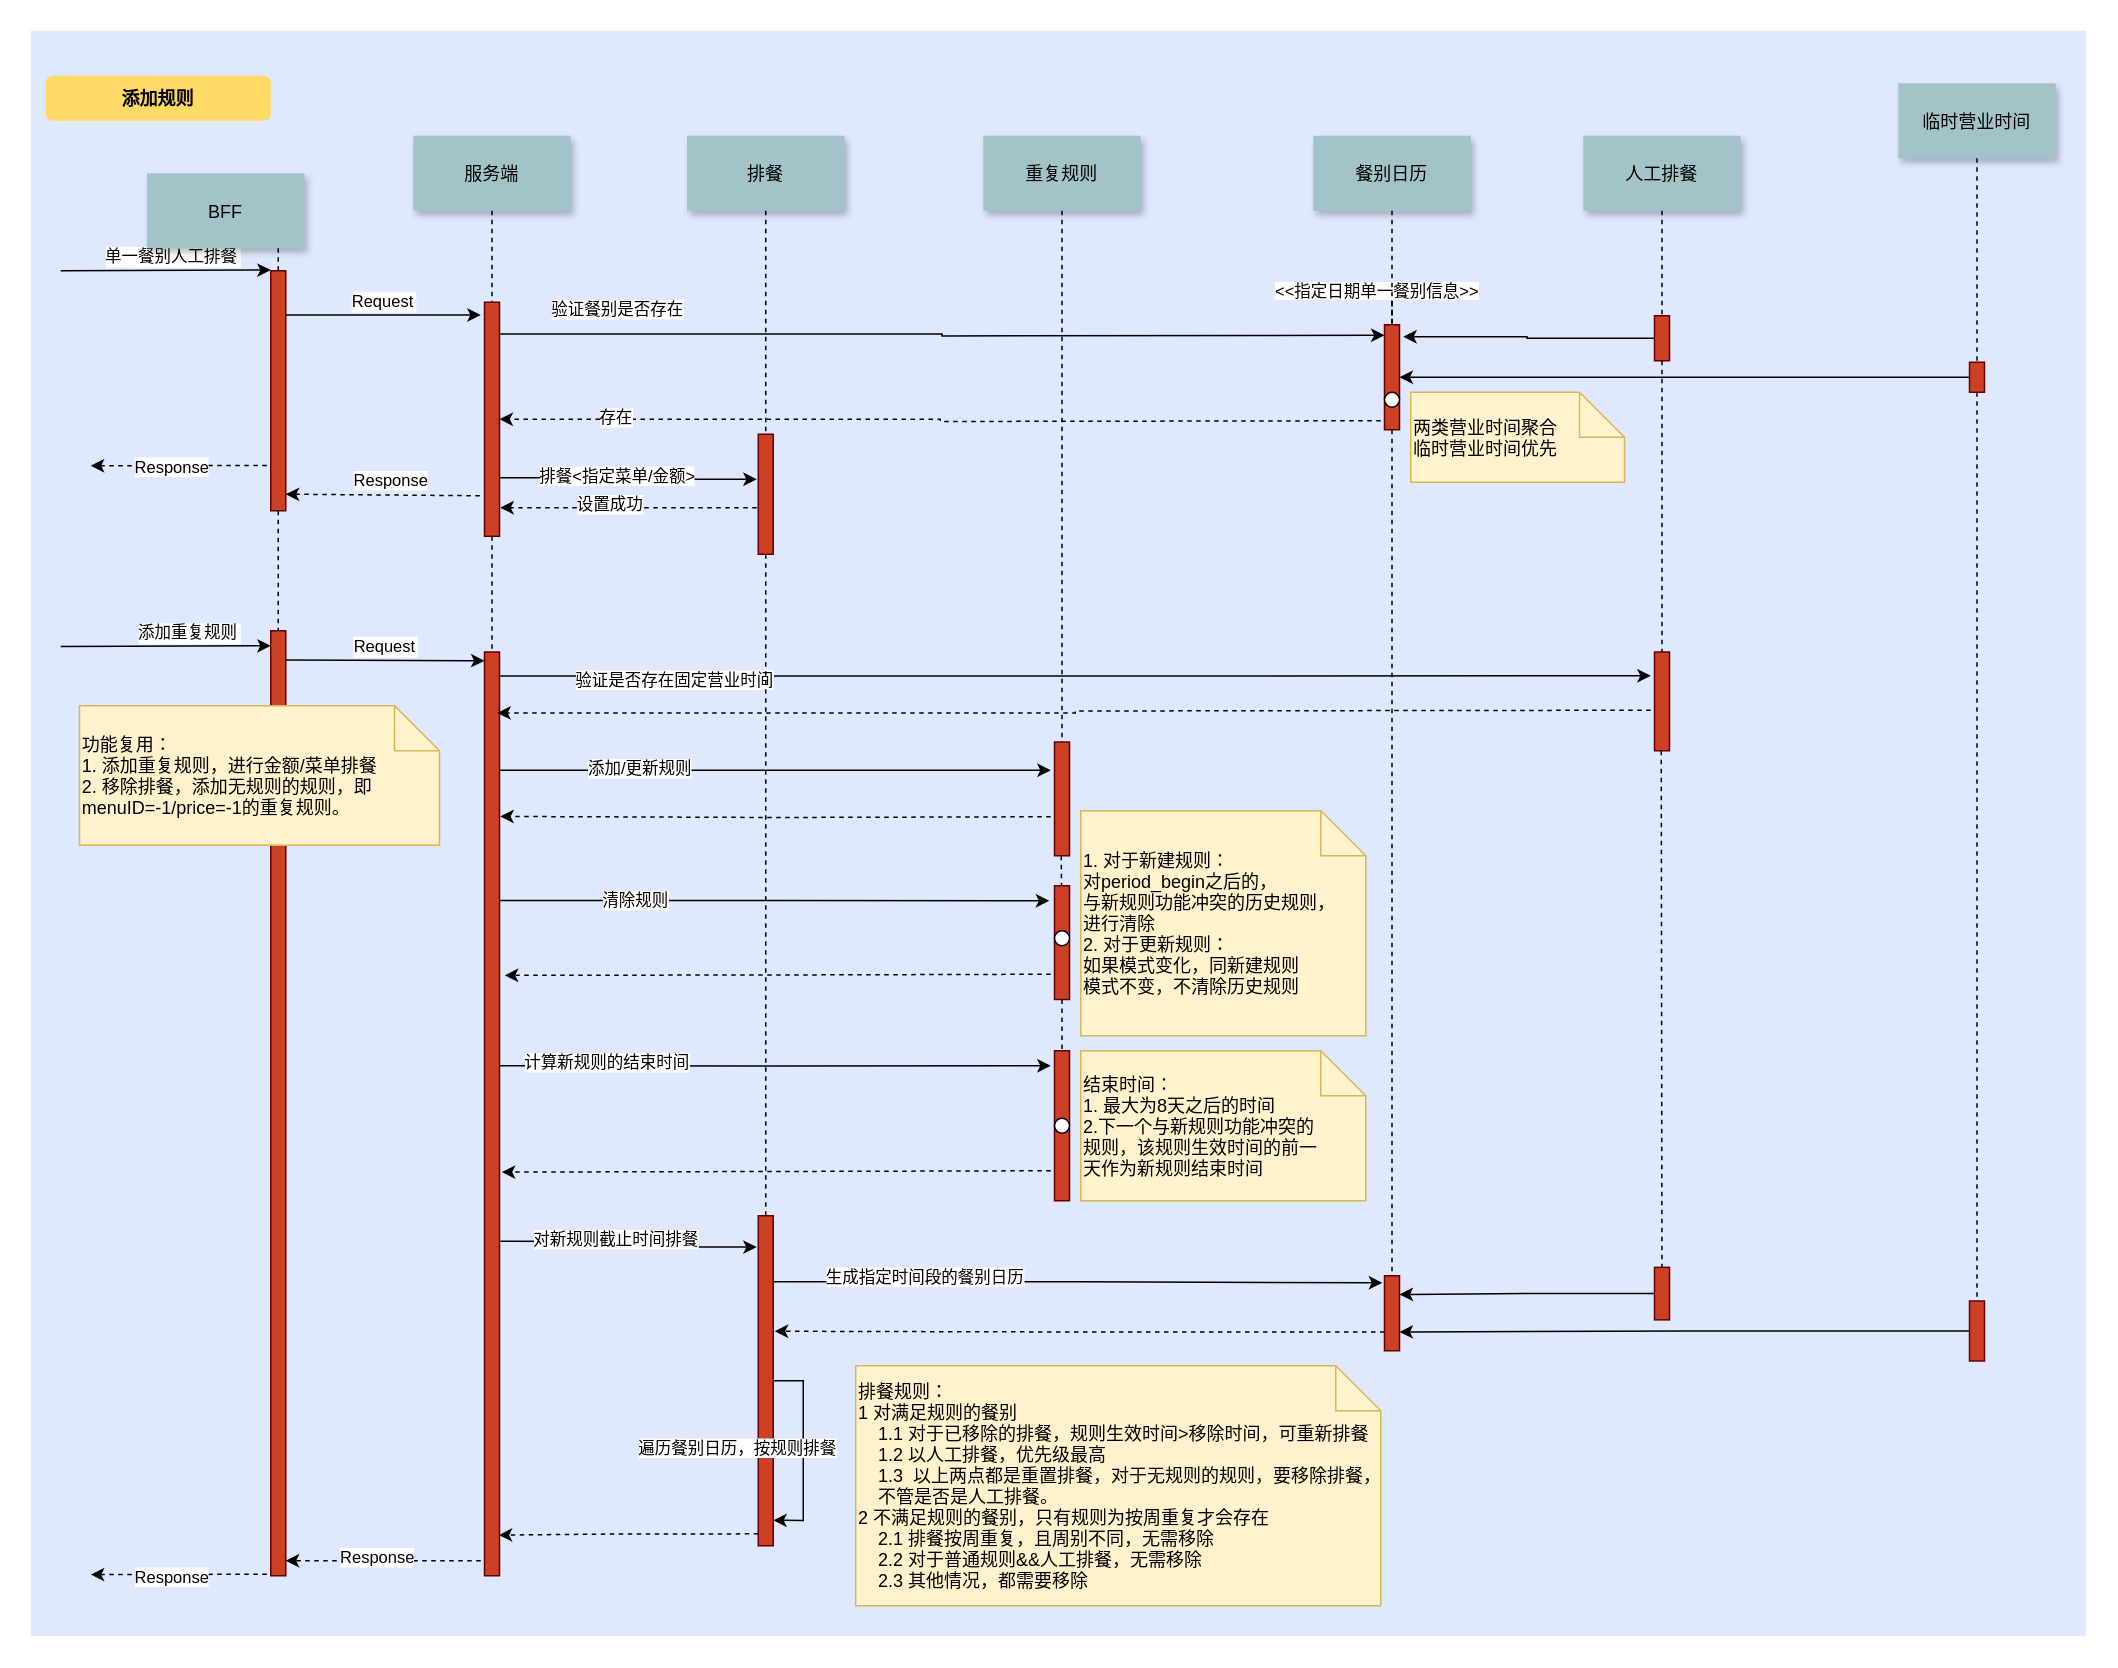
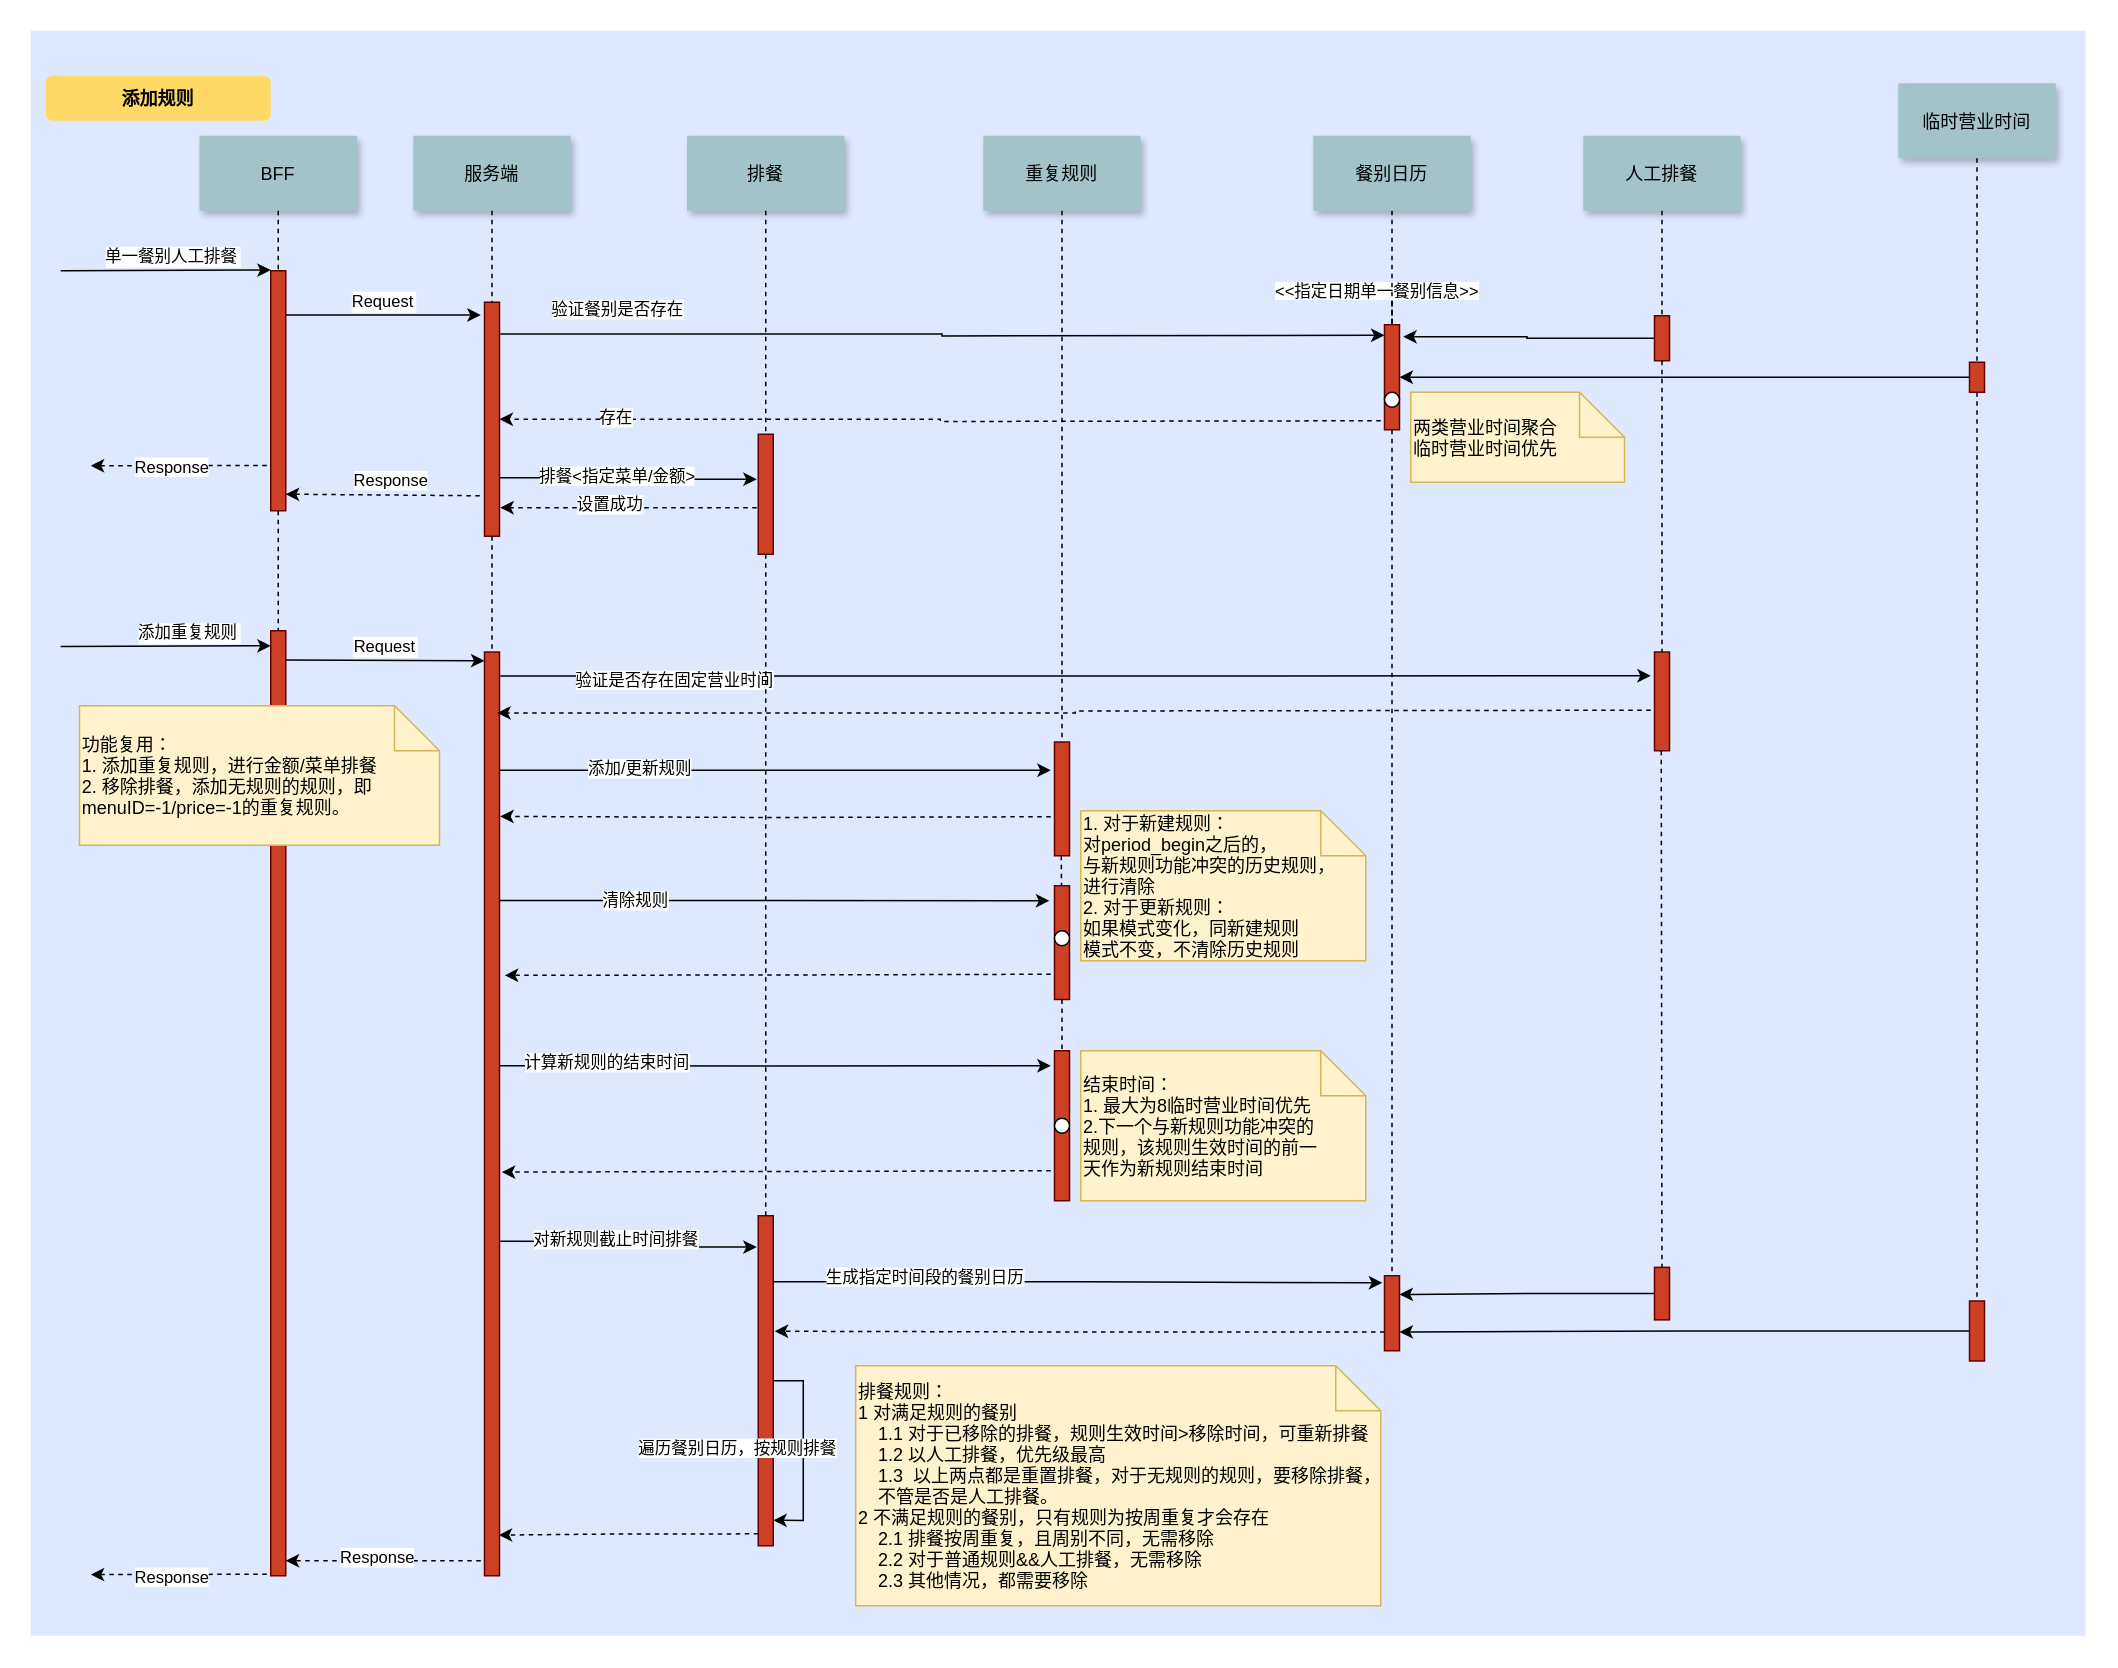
- <mxCell id="5" value="BFF" style="shadow=1;fillColor=#A2C4C9;strokeColor=none" parent="1" vertex="1"><mxGeometry x="97.5" y="115" width="105" height="50" as="geometry" /></mxCell>
+ <mxCell id="5" value="BFF" style="shadow=1;fillColor=#A2C4C9;strokeColor=none" parent="1" vertex="1"><mxGeometry x="132.5" y="90" width="105" height="50" as="geometry" /></mxCell>
- <mxCell id="80" value="1. 对于新建规则：&#10;对period_begin之后的，&#10;与新规则功能冲突的历史规则，&#10;进行清除&#10;2. 对于更新规则：&#10;如果模式变化，同新建规则&#10;模式不变，不清除历史规则" style="shape=note;align=left;fillColor=#fff2cc;strokeColor=#d6b656;" parent="1" vertex="1"><mxGeometry x="720.03" y="540" width="190" height="150" as="geometry" /></mxCell>
+ <mxCell id="80" value="1. 对于新建规则：&#10;对period_begin之后的，&#10;与新规则功能冲突的历史规则，&#10;进行清除&#10;2. 对于更新规则：&#10;如果模式变化，同新建规则&#10;模式不变，不清除历史规则" style="shape=note;align=left;fillColor=#fff2cc;strokeColor=#d6b656;" parent="1" vertex="1"><mxGeometry x="720.03" y="540" width="190" height="100" as="geometry" /></mxCell>
- <mxCell id="85" value="结束时间：&#10;1. 最大为8天之后的时间&#10;2.下一个与新规则功能冲突的&#10;规则，该规则生效时间的前一&#10;天作为新规则结束时间" style="shape=note;align=left;fillColor=#fff2cc;strokeColor=#d6b656;" parent="1" vertex="1"><mxGeometry x="719.99" y="700" width="190.01" height="100" as="geometry" /></mxCell>
+ <mxCell id="85" value="结束时间：&#10;1. 最大为8临时营业时间优先&#10;2.下一个与新规则功能冲突的&#10;规则，该规则生效时间的前一&#10;天作为新规则结束时间" style="shape=note;align=left;fillColor=#fff2cc;strokeColor=#d6b656;" parent="1" vertex="1"><mxGeometry x="719.99" y="700" width="190.01" height="100" as="geometry" /></mxCell>
